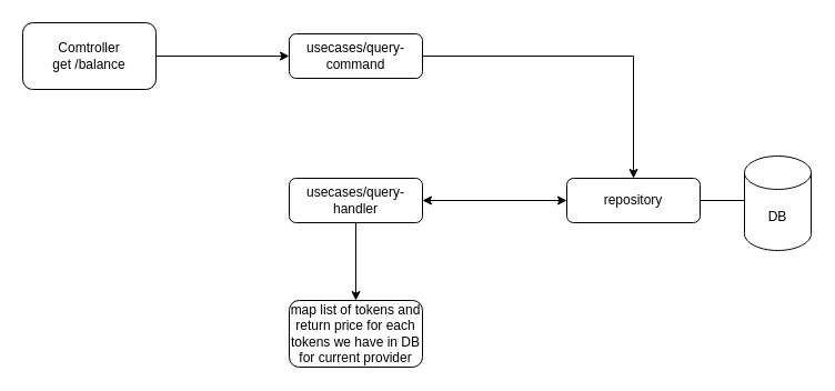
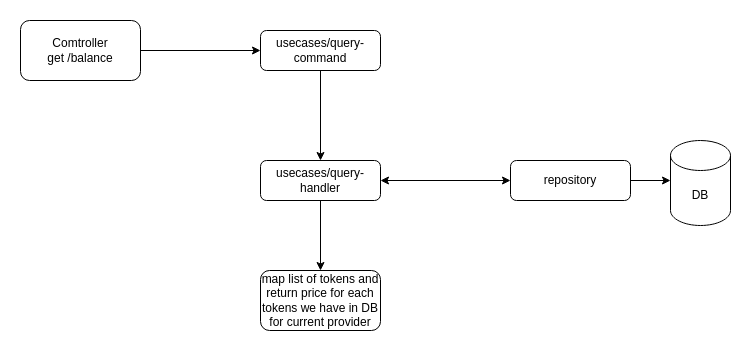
- <mxCell id="4" style="edgeStyle=orthogonalEdgeStyle;rounded=0;orthogonalLoop=1;jettySize=auto;html=1;" edge="1" parent="1" source="5" target="8"><mxGeometry relative="1" as="geometry" /></mxCell>
+ <mxCell id="4" style="edgeStyle=orthogonalEdgeStyle;rounded=0;orthogonalLoop=1;jettySize=auto;html=1;entryX=0.5;entryY=0;entryDx=0;entryDy=0;" edge="1" parent="1" source="5" target="3"><mxGeometry relative="1" as="geometry" /></mxCell>
- <mxCell id="7" value="" style="edgeStyle=orthogonalEdgeStyle;rounded=0;orthogonalLoop=1;jettySize=auto;html=1;endArrow=none;" edge="1" parent="1" source="8" target="12"><mxGeometry relative="1" as="geometry"><Array as="points"><mxPoint x="670" y="180" /><mxPoint x="670" y="180" /></Array></mxGeometry></mxCell>
+ <mxCell id="7" value="" style="edgeStyle=orthogonalEdgeStyle;rounded=0;orthogonalLoop=1;jettySize=auto;html=1;" edge="1" parent="1" source="8" target="12"><mxGeometry relative="1" as="geometry"><Array as="points"><mxPoint x="670" y="180" /><mxPoint x="670" y="180" /></Array></mxGeometry></mxCell>
